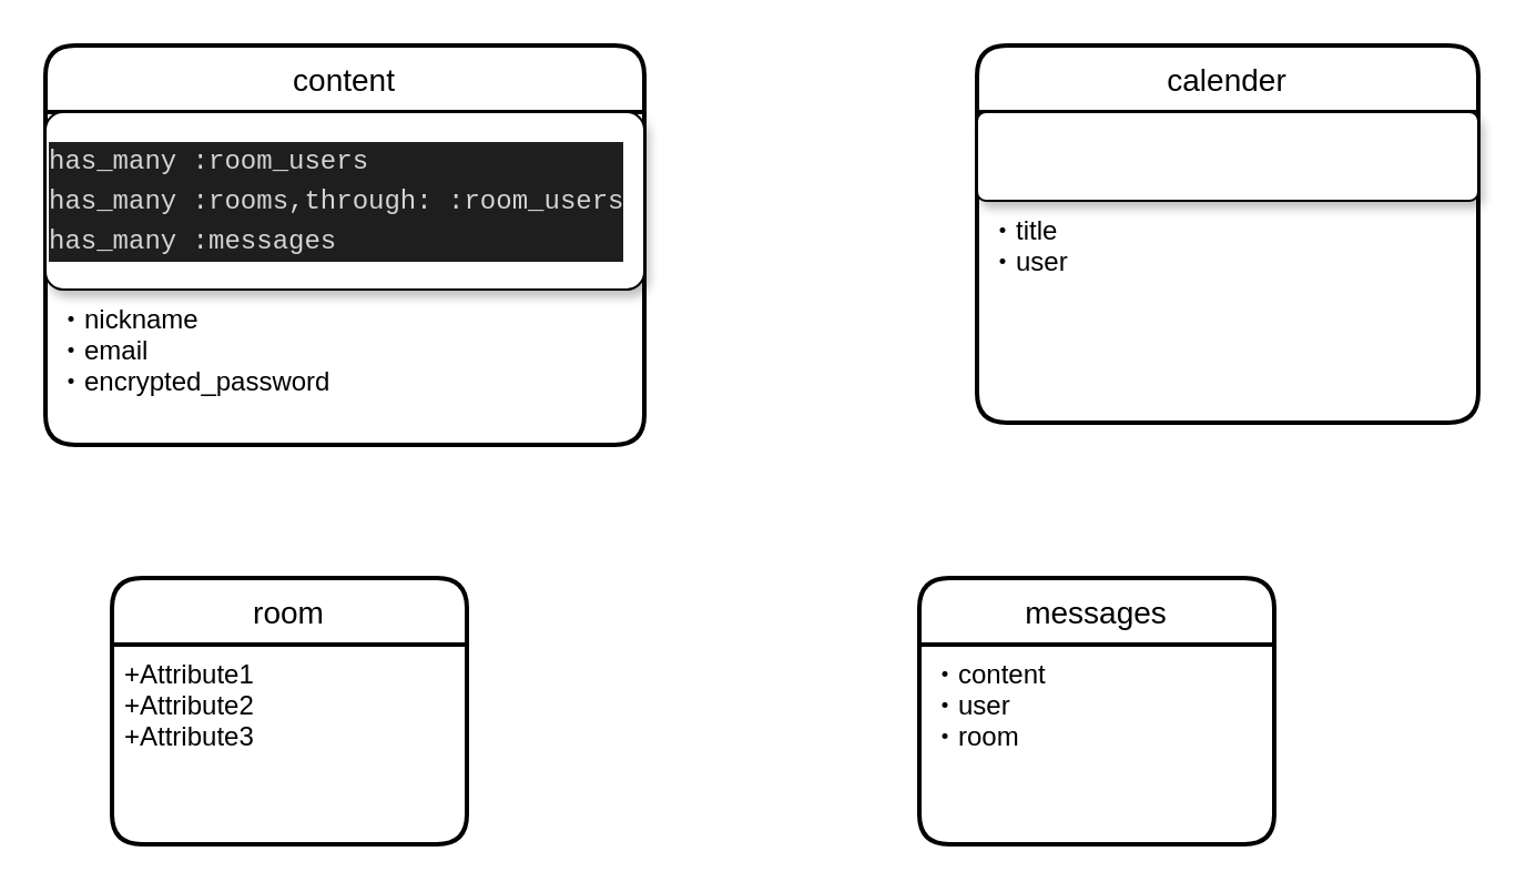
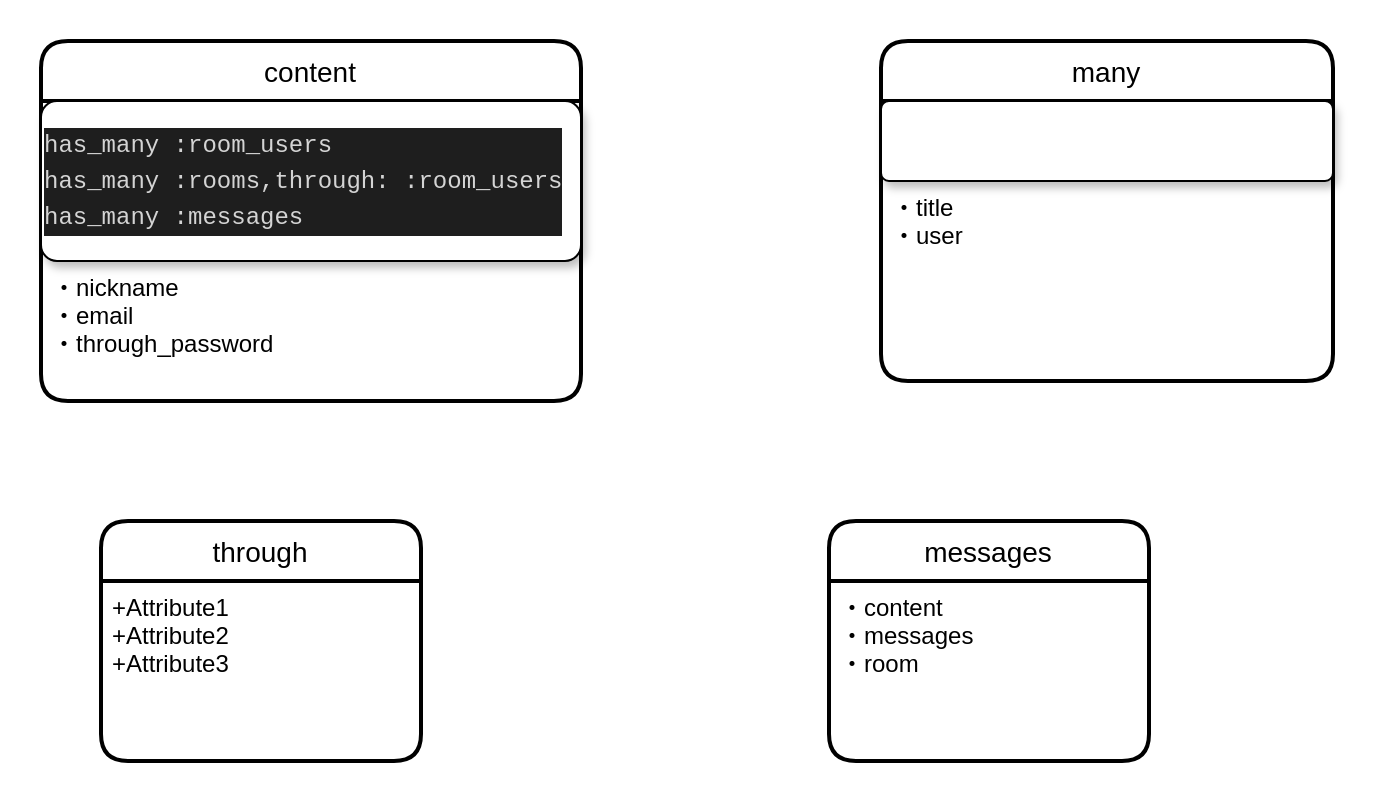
- <mxCell id="7" value="calender" style="swimlane;childLayout=stackLayout;horizontal=1;startSize=30;horizontalStack=0;rounded=1;fontSize=14;fontStyle=0;strokeWidth=2;resizeParent=0;resizeLast=1;shadow=0;dashed=0;align=center;" vertex="1" parent="1"><mxGeometry x="440" y="20" width="226" height="170" as="geometry" /></mxCell>
+ <mxCell id="7" value="many" style="swimlane;childLayout=stackLayout;horizontal=1;startSize=30;horizontalStack=0;rounded=1;fontSize=14;fontStyle=0;strokeWidth=2;resizeParent=0;resizeLast=1;shadow=0;dashed=0;align=center;" vertex="1" parent="1"><mxGeometry x="440" y="20" width="226" height="170" as="geometry" /></mxCell>
- <mxCell id="4" value="・nickname&#10;・email&#10;・encrypted_password" style="align=left;strokeColor=none;fillColor=none;spacingLeft=4;fontSize=12;verticalAlign=top;resizable=0;rotatable=0;part=1;" vertex="1" parent="2"><mxGeometry y="110" width="270" height="70" as="geometry" /></mxCell>
+ <mxCell id="4" value="・nickname&#10;・email&#10;・through_password" style="align=left;strokeColor=none;fillColor=none;spacingLeft=4;fontSize=12;verticalAlign=top;resizable=0;rotatable=0;part=1;" vertex="1" parent="2"><mxGeometry y="110" width="270" height="70" as="geometry" /></mxCell>
- <mxCell id="10" value="room" style="swimlane;childLayout=stackLayout;horizontal=1;startSize=30;horizontalStack=0;rounded=1;fontSize=14;fontStyle=0;strokeWidth=2;resizeParent=0;resizeLast=1;shadow=0;dashed=0;align=center;fontFamily=Helvetica;" vertex="1" parent="1"><mxGeometry x="50" y="260" width="160" height="120" as="geometry" /></mxCell>
+ <mxCell id="10" value="through" style="swimlane;childLayout=stackLayout;horizontal=1;startSize=30;horizontalStack=0;rounded=1;fontSize=14;fontStyle=0;strokeWidth=2;resizeParent=0;resizeLast=1;shadow=0;dashed=0;align=center;fontFamily=Helvetica;" vertex="1" parent="1"><mxGeometry x="50" y="260" width="160" height="120" as="geometry" /></mxCell>
- <mxCell id="6" value="・content&#10;・user&#10;・room&#10;" style="align=left;strokeColor=none;fillColor=none;spacingLeft=4;fontSize=12;verticalAlign=top;resizable=0;rotatable=0;part=1;" vertex="1" parent="5"><mxGeometry y="30" width="160" height="90" as="geometry" /></mxCell>
+ <mxCell id="6" value="・content&#10;・messages&#10;・room&#10;" style="align=left;strokeColor=none;fillColor=none;spacingLeft=4;fontSize=12;verticalAlign=top;resizable=0;rotatable=0;part=1;" vertex="1" parent="5"><mxGeometry y="30" width="160" height="90" as="geometry" /></mxCell>
